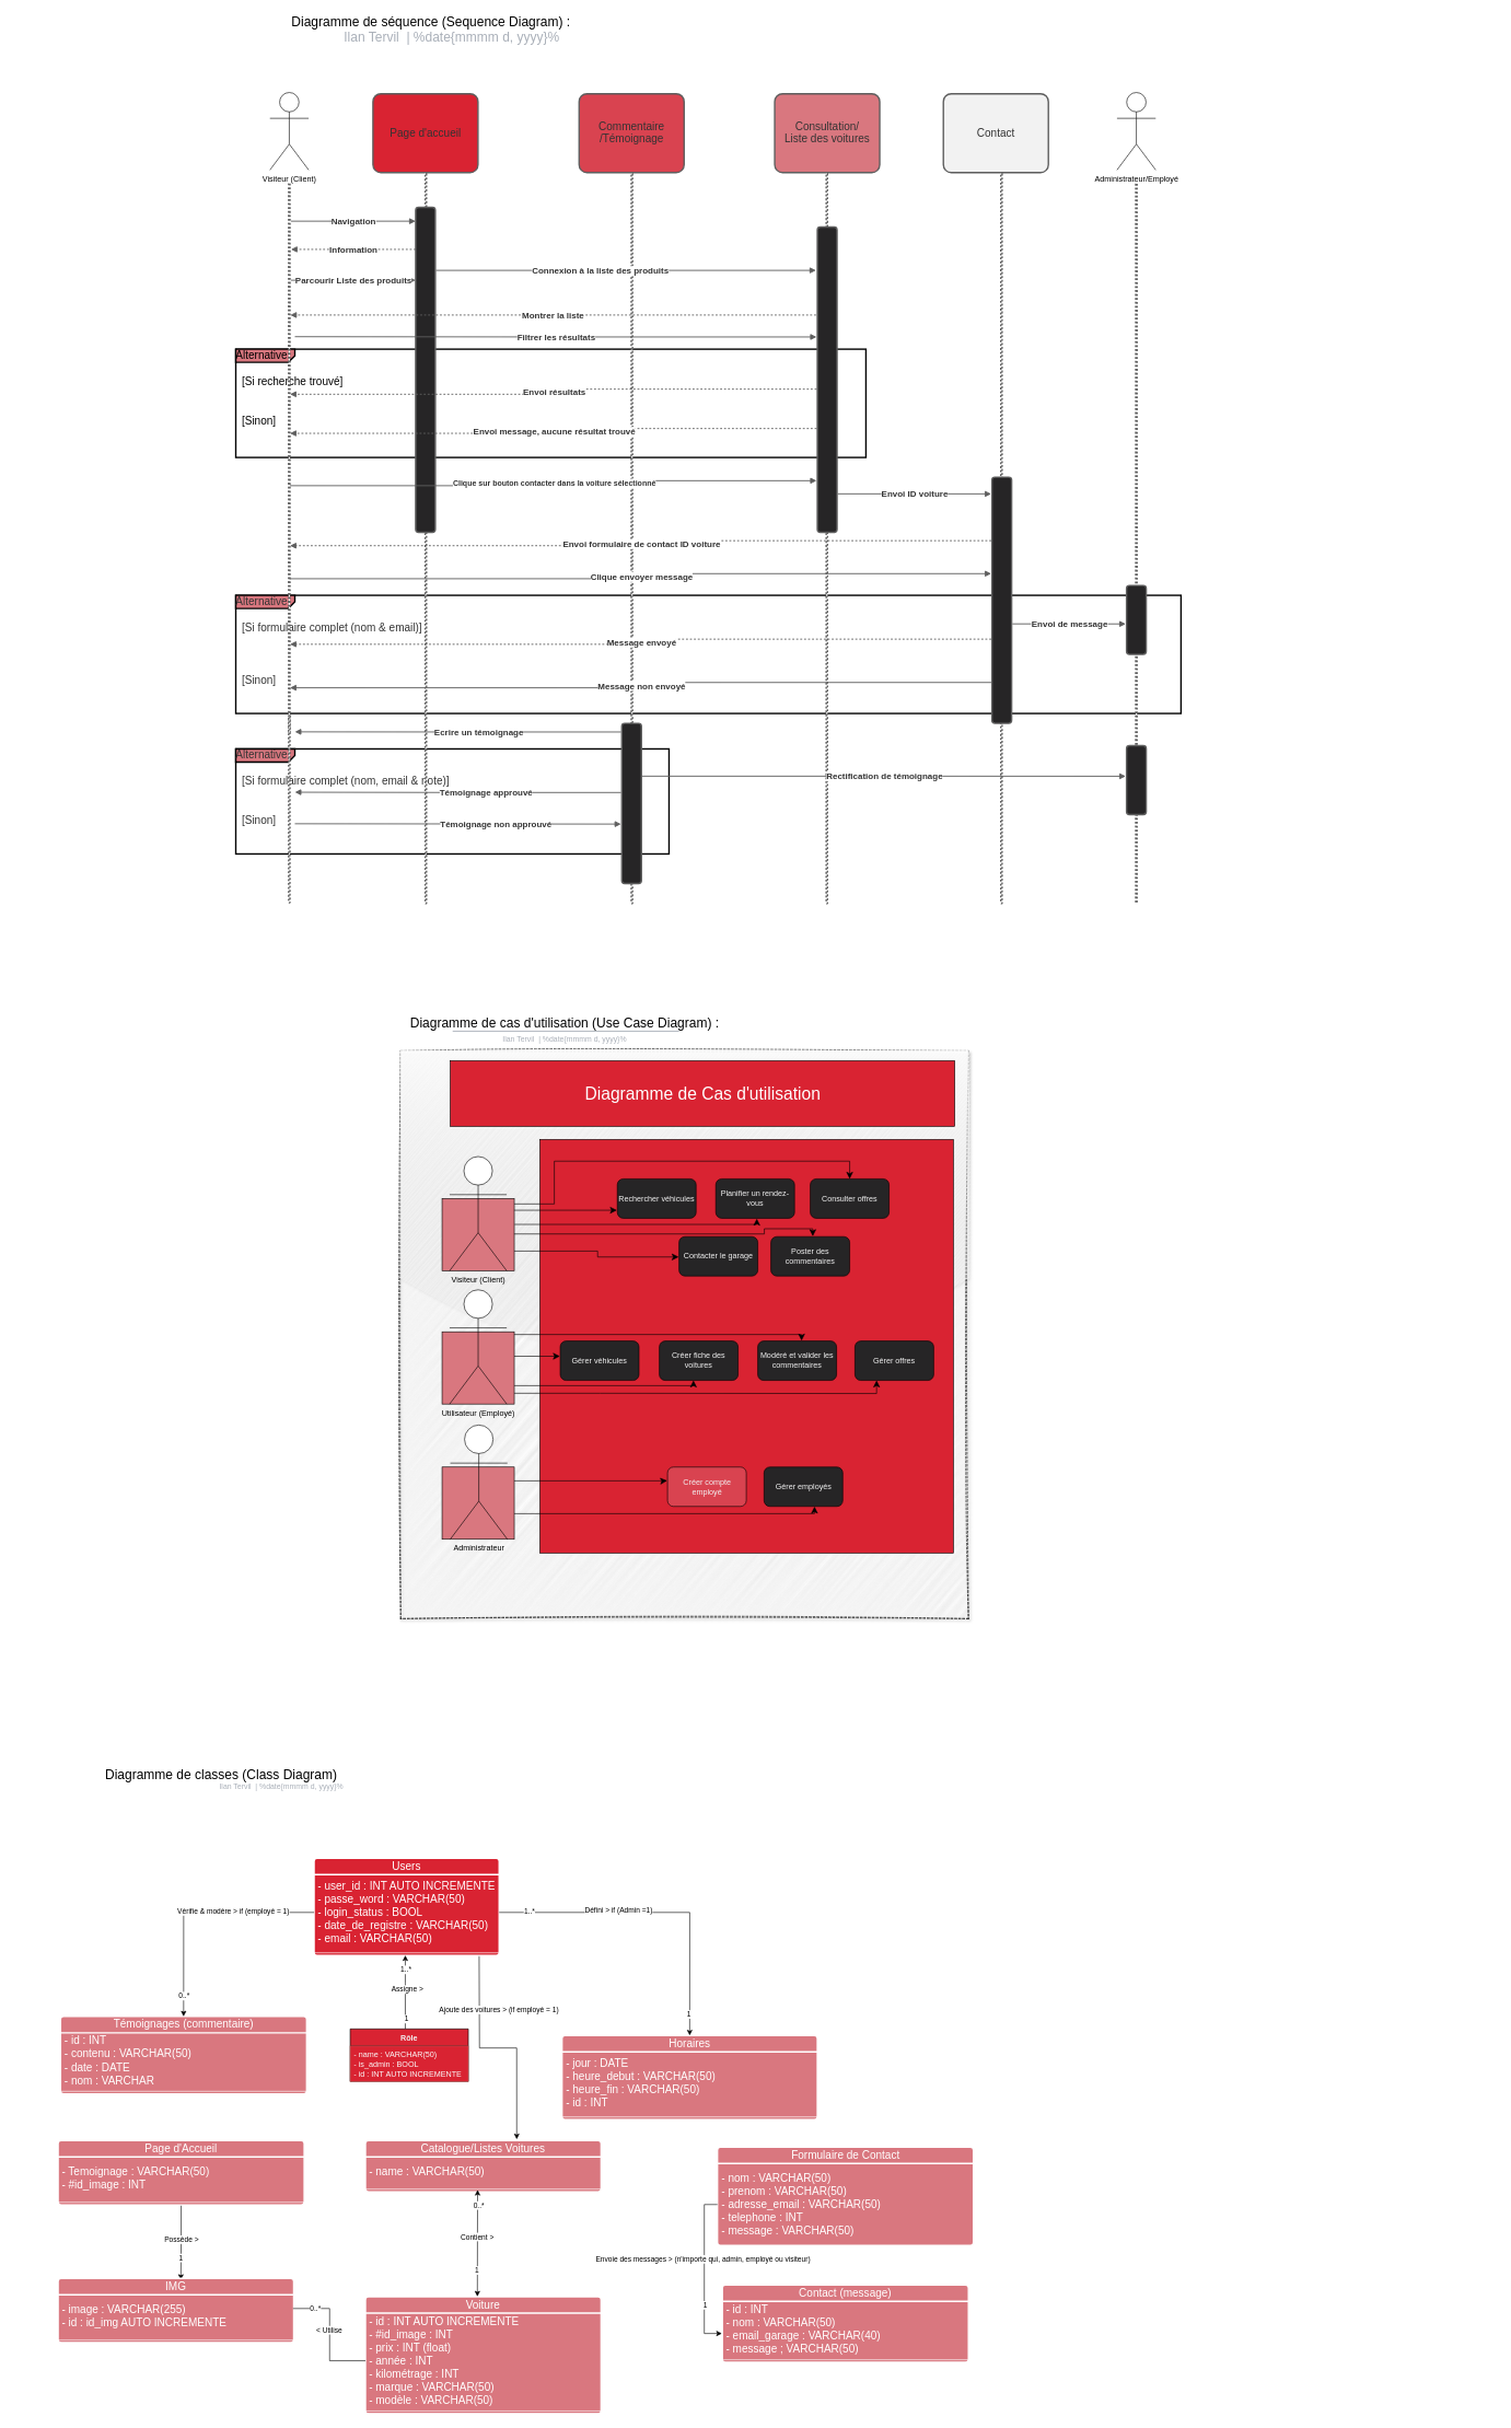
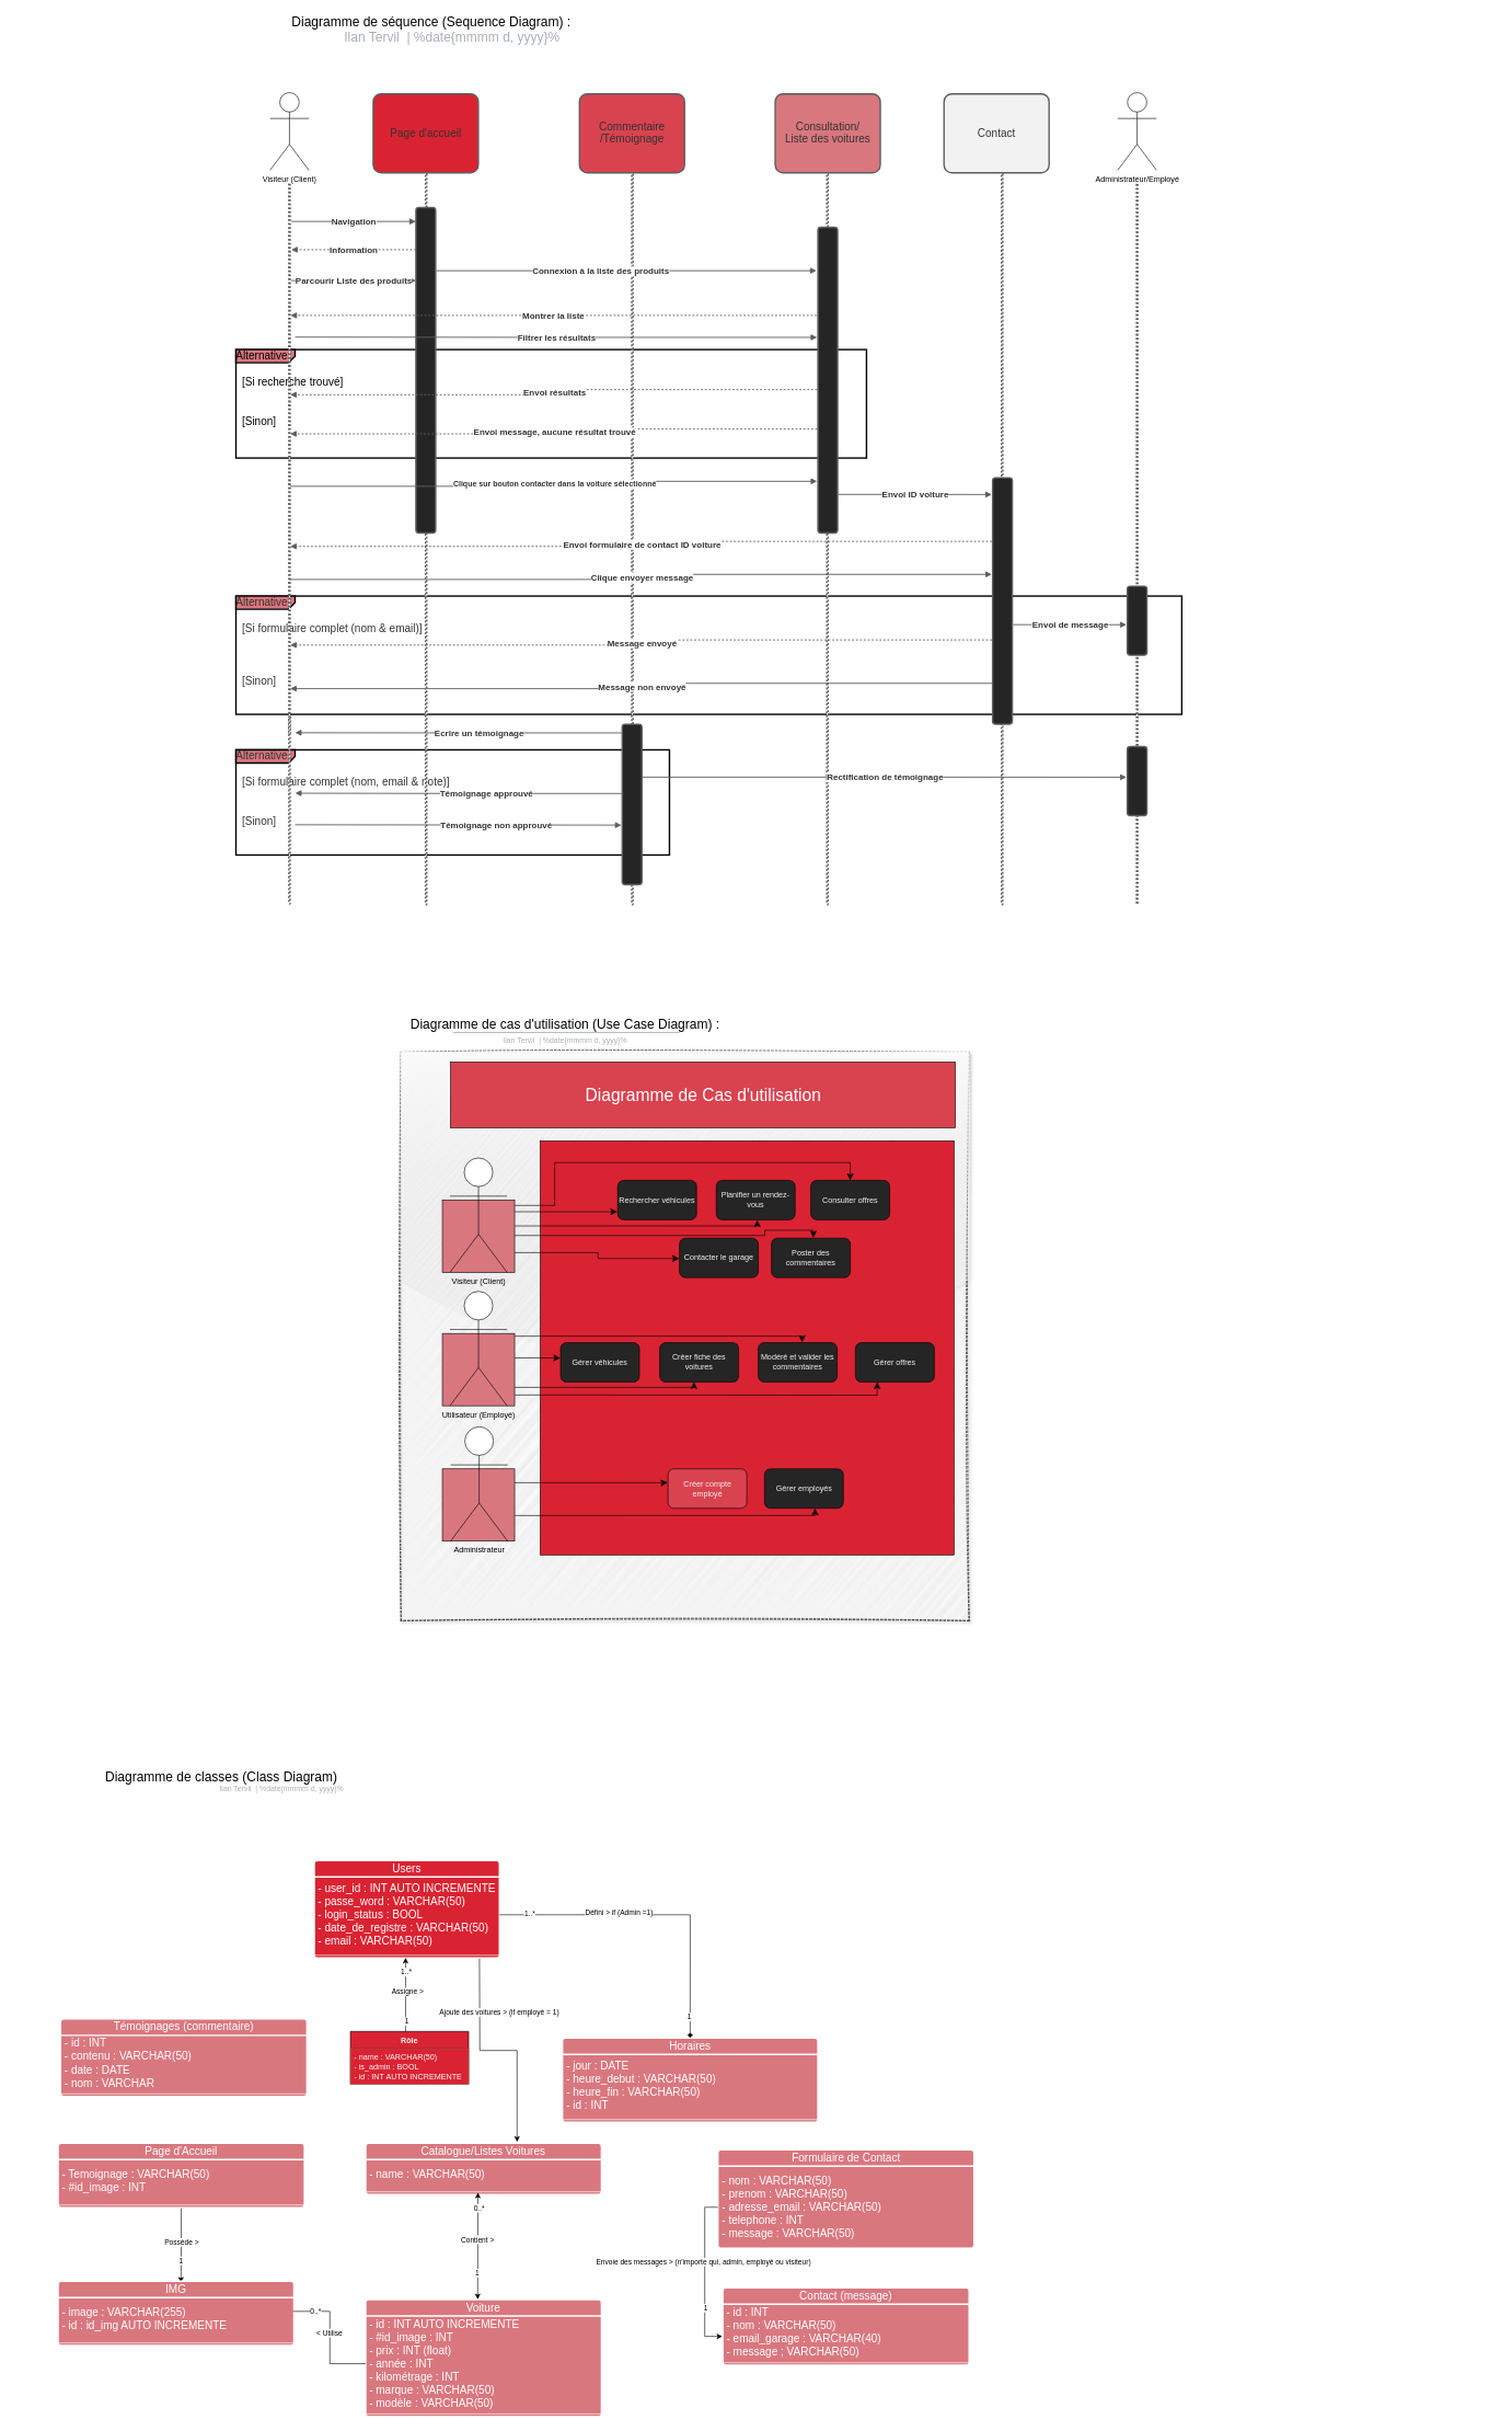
- <mxCell id="69" value="&lt;font color=&quot;#ffffff&quot; style=&quot;font-size: 26px;&quot;&gt;Diagramme de Cas d'utilisation&lt;/font&gt;" style="rounded=0;whiteSpace=wrap;html=1;fillColor=#d92332;" parent="1" vertex="1"><mxGeometry x="685.5" y="1615" width="768.5" height="100" as="geometry" /></mxCell>
+ <mxCell id="69" value="&lt;font color=&quot;#ffffff&quot; style=&quot;font-size: 26px;&quot;&gt;Diagramme de Cas d'utilisation&lt;/font&gt;" style="rounded=0;whiteSpace=wrap;html=1;fillColor=#D94350;" parent="1" vertex="1"><mxGeometry x="685.5" y="1615" width="768.5" height="100" as="geometry" /></mxCell>
- <mxCell id="153" style="edgeStyle=orthogonalEdgeStyle;rounded=0;orthogonalLoop=1;jettySize=auto;html=1;entryX=0.5;entryY=0;entryDx=0;entryDy=0;" edge="1" parent="1" source="100" target="108"><mxGeometry relative="1" as="geometry" /></mxCell>
- <mxCell id="154" value="Vérifie &amp;amp; modère &amp;gt; if (employé = 1)" style="edgeLabel;html=1;align=center;verticalAlign=middle;resizable=0;points=[];" vertex="1" connectable="0" parent="153"><mxGeometry x="-0.298" y="1" relative="1" as="geometry"><mxPoint x="1" y="-3" as="offset" /></mxGeometry></mxCell>
- <mxCell id="155" value="0..*" style="edgeLabel;html=1;align=center;verticalAlign=middle;resizable=0;points=[];" vertex="1" connectable="0" parent="153"><mxGeometry x="0.826" relative="1" as="geometry"><mxPoint as="offset" /></mxGeometry></mxCell>
- <mxCell id="139" style="edgeStyle=orthogonalEdgeStyle;rounded=0;orthogonalLoop=1;jettySize=auto;html=1;exitX=1;exitY=0.5;exitDx=0;exitDy=0;entryX=0.5;entryY=0;entryDx=0;entryDy=0;" parent="1" source="100" target="117" edge="1"><mxGeometry relative="1" as="geometry" /></mxCell>
+ <mxCell id="139" style="edgeStyle=orthogonalEdgeStyle;rounded=0;orthogonalLoop=1;jettySize=auto;html=1;exitX=1;exitY=0.5;exitDx=0;exitDy=0;entryX=0.5;entryY=0;entryDx=0;entryDy=0;endArrow=diamond;" parent="1" source="100" target="117" edge="1"><mxGeometry relative="1" as="geometry" /></mxCell>
